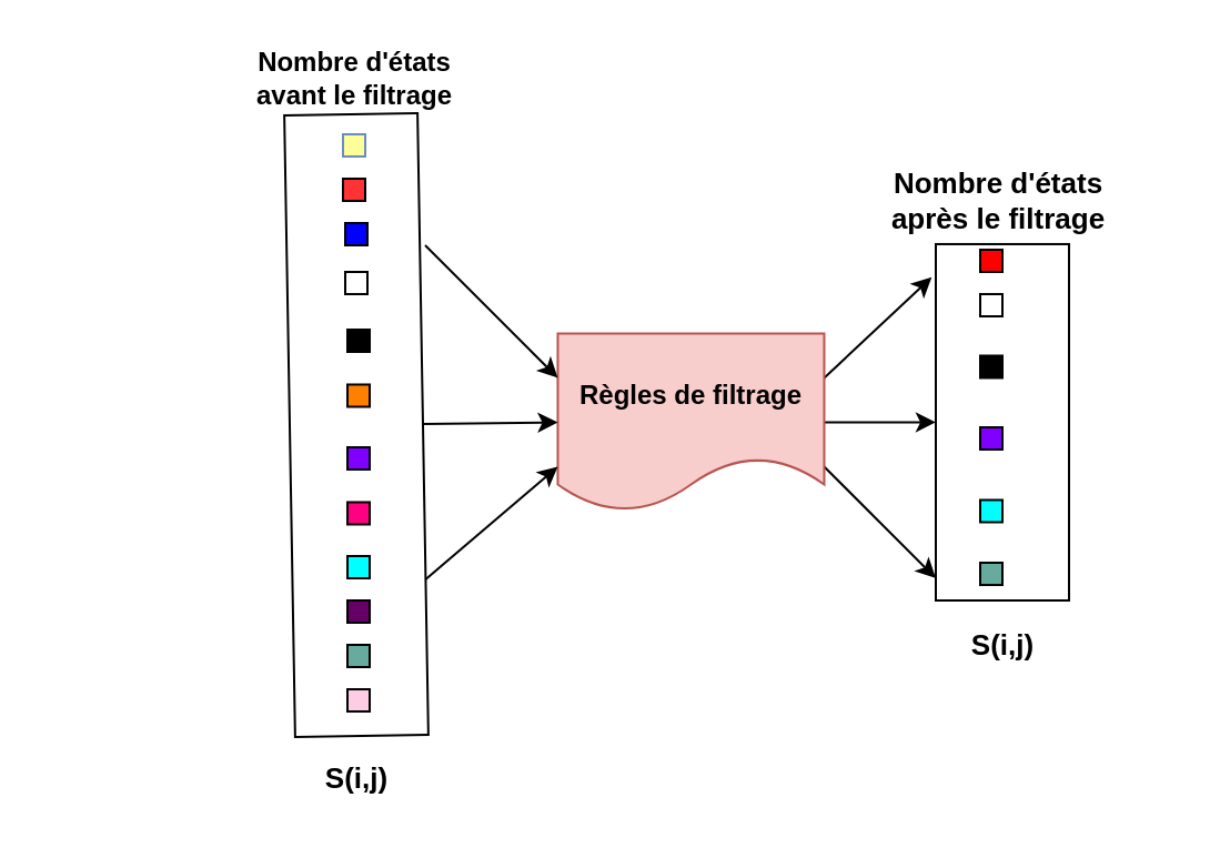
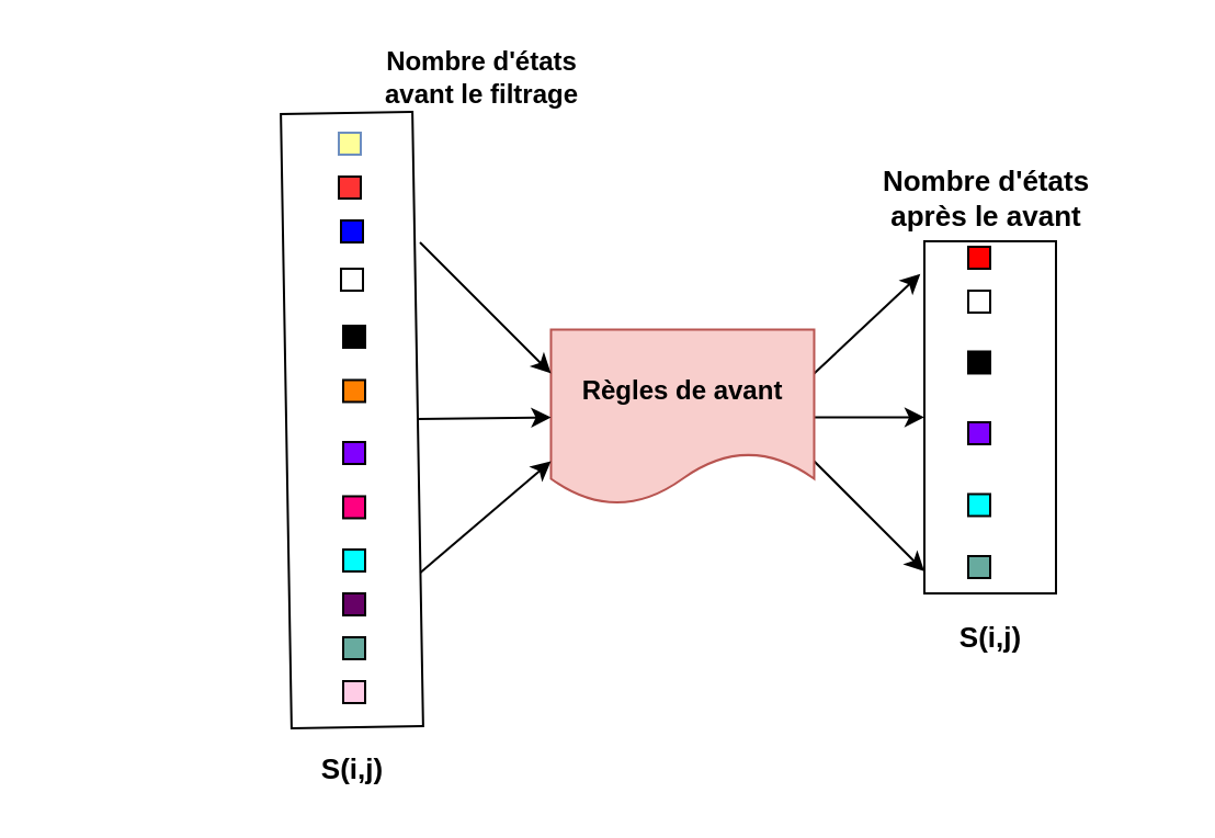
- <mxCell id="22" value="&lt;div&gt;&lt;b&gt;Nombre d'états&lt;/b&gt;&lt;/div&gt;&lt;div&gt;&lt;b&gt;avant le filtrage&lt;br&gt;&lt;/b&gt;&lt;/div&gt;" style="text;html=1;align=center;verticalAlign=middle;resizable=0;points=[];autosize=1;" parent="1" vertex="1"><mxGeometry x="109" y="20" width="100" height="30" as="geometry" /></mxCell>
+ <mxCell id="22" value="&lt;div&gt;&lt;b&gt;Nombre d'états&lt;/b&gt;&lt;/div&gt;&lt;div&gt;&lt;b&gt;avant le filtrage&lt;br&gt;&lt;/b&gt;&lt;/div&gt;" style="text;html=1;align=center;verticalAlign=middle;resizable=0;points=[];autosize=1;" parent="1" vertex="1"><mxGeometry x="169" y="20" width="100" height="30" as="geometry" /></mxCell>
- <mxCell id="23" value="&lt;div style=&quot;font-size: 13px&quot;&gt;&lt;font style=&quot;font-size: 13px&quot;&gt;&lt;b&gt;Nombre d'états&lt;/b&gt;&lt;/font&gt;&lt;/div&gt;&lt;div style=&quot;font-size: 13px&quot;&gt;&lt;font style=&quot;font-size: 13px&quot;&gt;&lt;b&gt;après le filtrage&lt;/b&gt;&lt;/font&gt;&lt;/div&gt;" style="text;html=1;align=center;verticalAlign=middle;resizable=0;points=[];autosize=1;" parent="1" vertex="1"><mxGeometry x="389" y="75" width="120" height="30" as="geometry" /></mxCell>
+ <mxCell id="23" value="&lt;div style=&quot;font-size: 13px&quot;&gt;&lt;font style=&quot;font-size: 13px&quot;&gt;&lt;b&gt;Nombre d'états&lt;/b&gt;&lt;/font&gt;&lt;/div&gt;&lt;div style=&quot;font-size: 13px&quot;&gt;&lt;font style=&quot;font-size: 13px&quot;&gt;&lt;b&gt;après le avant&lt;/b&gt;&lt;/font&gt;&lt;/div&gt;" style="text;html=1;align=center;verticalAlign=middle;resizable=0;points=[];autosize=1;" parent="1" vertex="1"><mxGeometry x="389" y="75" width="120" height="30" as="geometry" /></mxCell>
- <mxCell id="7" value="&lt;b&gt;Règles de filtrage&lt;/b&gt;" style="shape=document;whiteSpace=wrap;html=1;boundedLbl=1;fillColor=#f8cecc;strokeColor=#b85450;" parent="1" vertex="1"><mxGeometry x="250.74" y="149.74" width="120" height="80" as="geometry" /></mxCell>
+ <mxCell id="7" value="&lt;b&gt;Règles de avant&lt;/b&gt;" style="shape=document;whiteSpace=wrap;html=1;boundedLbl=1;fillColor=#f8cecc;strokeColor=#b85450;" parent="1" vertex="1"><mxGeometry x="250.74" y="149.74" width="120" height="80" as="geometry" /></mxCell>
